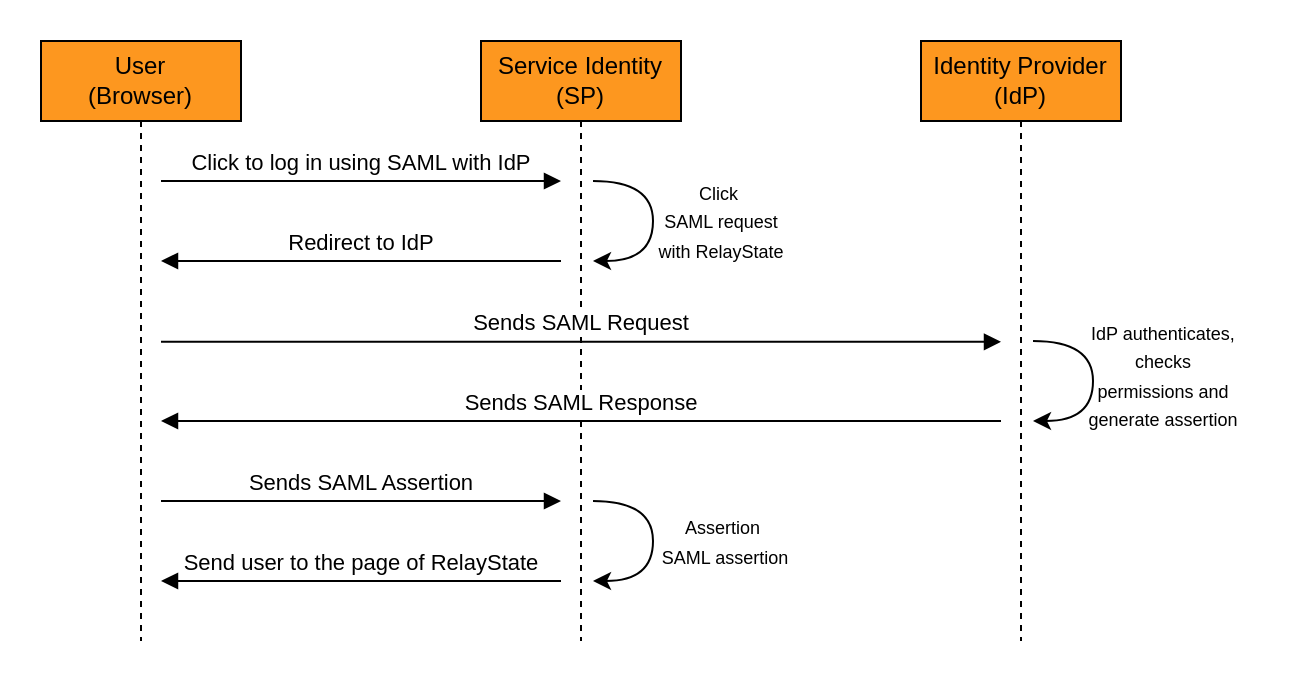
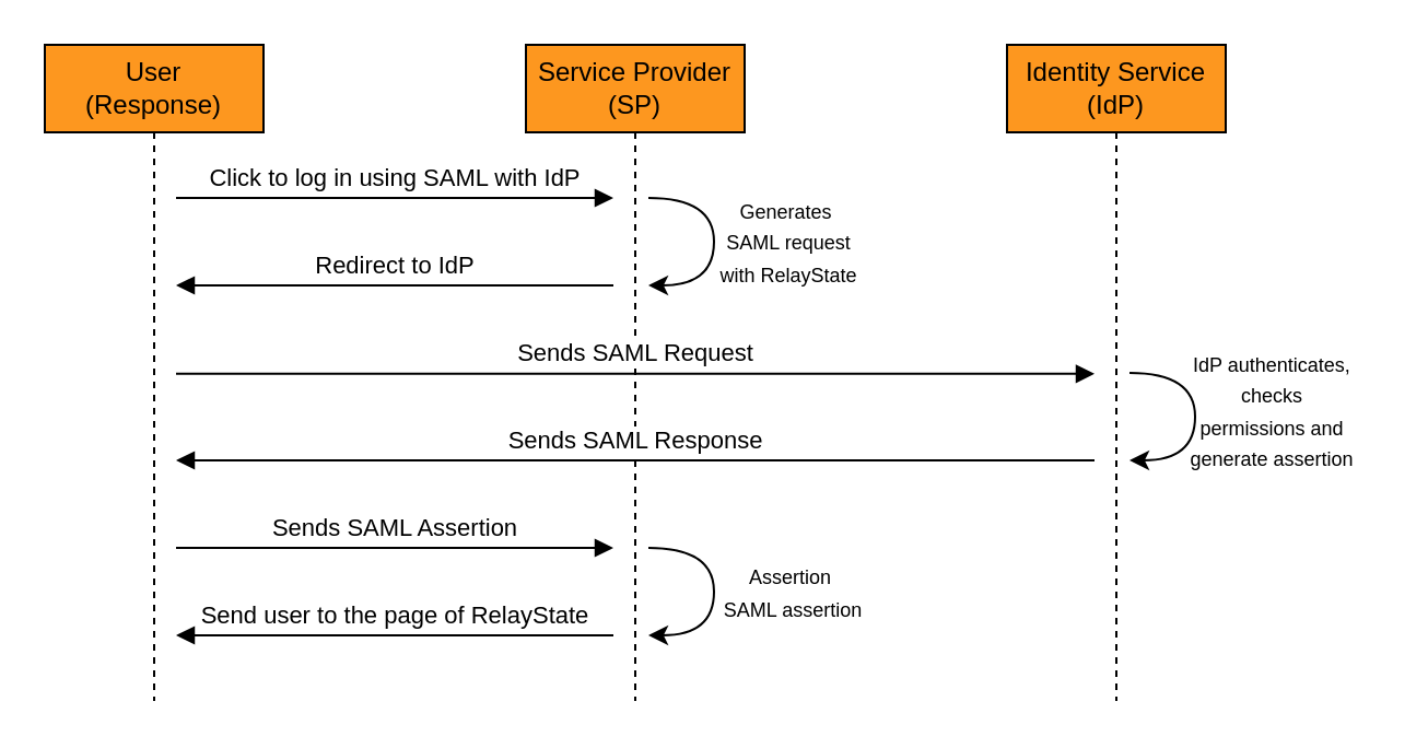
- <mxCell id="2" value="User&lt;div&gt;(Browser)&lt;/div&gt;" style="shape=umlLifeline;perimeter=lifelinePerimeter;whiteSpace=wrap;html=1;container=0;dropTarget=0;collapsible=0;recursiveResize=0;outlineConnect=0;portConstraint=eastwest;newEdgeStyle={&quot;edgeStyle&quot;:&quot;elbowEdgeStyle&quot;,&quot;elbow&quot;:&quot;vertical&quot;,&quot;curved&quot;:0,&quot;rounded&quot;:0};fillColor=#FD971F;" vertex="1" parent="1"><mxGeometry x="20" y="20" width="100" height="300" as="geometry" /></mxCell>
+ <mxCell id="2" value="User&lt;div&gt;(Response)&lt;/div&gt;" style="shape=umlLifeline;perimeter=lifelinePerimeter;whiteSpace=wrap;html=1;container=0;dropTarget=0;collapsible=0;recursiveResize=0;outlineConnect=0;portConstraint=eastwest;newEdgeStyle={&quot;edgeStyle&quot;:&quot;elbowEdgeStyle&quot;,&quot;elbow&quot;:&quot;vertical&quot;,&quot;curved&quot;:0,&quot;rounded&quot;:0};fillColor=#FD971F;" vertex="1" parent="1"><mxGeometry x="20" y="20" width="100" height="300" as="geometry" /></mxCell>
- <mxCell id="3" value="Service Identity&lt;div&gt;(SP)&lt;/div&gt;" style="shape=umlLifeline;perimeter=lifelinePerimeter;whiteSpace=wrap;html=1;container=0;dropTarget=0;collapsible=0;recursiveResize=0;outlineConnect=0;portConstraint=eastwest;newEdgeStyle={&quot;edgeStyle&quot;:&quot;elbowEdgeStyle&quot;,&quot;elbow&quot;:&quot;vertical&quot;,&quot;curved&quot;:0,&quot;rounded&quot;:0};fillColor=#FD971F;" vertex="1" parent="1"><mxGeometry x="240" y="20" width="100" height="300" as="geometry" /></mxCell>
+ <mxCell id="3" value="Service Provider&lt;div&gt;(SP)&lt;/div&gt;" style="shape=umlLifeline;perimeter=lifelinePerimeter;whiteSpace=wrap;html=1;container=0;dropTarget=0;collapsible=0;recursiveResize=0;outlineConnect=0;portConstraint=eastwest;newEdgeStyle={&quot;edgeStyle&quot;:&quot;elbowEdgeStyle&quot;,&quot;elbow&quot;:&quot;vertical&quot;,&quot;curved&quot;:0,&quot;rounded&quot;:0};fillColor=#FD971F;" vertex="1" parent="1"><mxGeometry x="240" y="20" width="100" height="300" as="geometry" /></mxCell>
- <mxCell id="6" value="Identity Provider&lt;div&gt;(IdP)&lt;/div&gt;" style="shape=umlLifeline;perimeter=lifelinePerimeter;whiteSpace=wrap;html=1;container=0;dropTarget=0;collapsible=0;recursiveResize=0;outlineConnect=0;portConstraint=eastwest;newEdgeStyle={&quot;edgeStyle&quot;:&quot;elbowEdgeStyle&quot;,&quot;elbow&quot;:&quot;vertical&quot;,&quot;curved&quot;:0,&quot;rounded&quot;:0};fillColor=#FD971F;" vertex="1" parent="1"><mxGeometry x="460" y="20" width="100" height="300" as="geometry" /></mxCell>
+ <mxCell id="6" value="Identity Service&lt;div&gt;(IdP)&lt;/div&gt;" style="shape=umlLifeline;perimeter=lifelinePerimeter;whiteSpace=wrap;html=1;container=0;dropTarget=0;collapsible=0;recursiveResize=0;outlineConnect=0;portConstraint=eastwest;newEdgeStyle={&quot;edgeStyle&quot;:&quot;elbowEdgeStyle&quot;,&quot;elbow&quot;:&quot;vertical&quot;,&quot;curved&quot;:0,&quot;rounded&quot;:0};fillColor=#FD971F;" vertex="1" parent="1"><mxGeometry x="460" y="20" width="100" height="300" as="geometry" /></mxCell>
- <mxCell id="15" value="&lt;font style=&quot;font-size: 9px;&quot;&gt;Click&amp;nbsp;&lt;/font&gt;&lt;div&gt;&lt;font style=&quot;font-size: 9px;&quot;&gt;SAML request&lt;/font&gt;&lt;/div&gt;&lt;div&gt;&lt;font style=&quot;font-size: 9px;&quot;&gt;with RelayState&lt;/font&gt;&lt;/div&gt;" style="text;html=1;align=center;verticalAlign=middle;resizable=0;points=[];autosize=1;strokeColor=none;fillColor=none;" vertex="1" parent="1"><mxGeometry x="315" y="80" width="90" height="60" as="geometry" /></mxCell>
+ <mxCell id="15" value="&lt;font style=&quot;font-size: 9px;&quot;&gt;Generates&amp;nbsp;&lt;/font&gt;&lt;div&gt;&lt;font style=&quot;font-size: 9px;&quot;&gt;SAML request&lt;/font&gt;&lt;/div&gt;&lt;div&gt;&lt;font style=&quot;font-size: 9px;&quot;&gt;with RelayState&lt;/font&gt;&lt;/div&gt;" style="text;html=1;align=center;verticalAlign=middle;resizable=0;points=[];autosize=1;strokeColor=none;fillColor=none;" vertex="1" parent="1"><mxGeometry x="315" y="80" width="90" height="60" as="geometry" /></mxCell>
